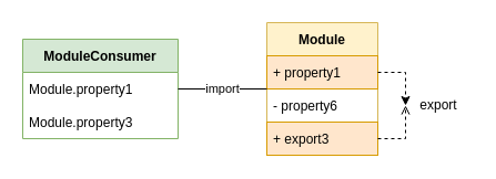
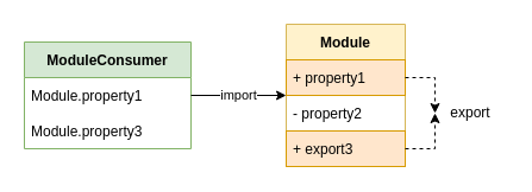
- <mxCell id="9" value="import" style="edgeStyle=orthogonalEdgeStyle;rounded=0;orthogonalLoop=1;jettySize=auto;html=1;exitX=1;exitY=0.5;exitDx=0;exitDy=0;entryX=0;entryY=0.5;entryDx=0;entryDy=0;endArrow=none;" edge="1" parent="1" source="7" target="2"><mxGeometry relative="1" as="geometry" /></mxCell>
+ <mxCell id="9" value="import" style="edgeStyle=orthogonalEdgeStyle;rounded=0;orthogonalLoop=1;jettySize=auto;html=1;exitX=1;exitY=0.5;exitDx=0;exitDy=0;entryX=0;entryY=0.5;entryDx=0;entryDy=0;" edge="1" parent="1" source="7" target="2"><mxGeometry relative="1" as="geometry" /></mxCell>
- <mxCell id="4" value="- property6" style="text;strokeColor=none;fillColor=none;align=left;verticalAlign=middle;spacingLeft=4;spacingRight=4;overflow=hidden;points=[[0,0.5],[1,0.5]];portConstraint=eastwest;rotatable=0;" vertex="1" parent="2"><mxGeometry y="60" width="100" height="30" as="geometry" /></mxCell>
+ <mxCell id="4" value="- property2" style="text;strokeColor=none;fillColor=none;align=left;verticalAlign=middle;spacingLeft=4;spacingRight=4;overflow=hidden;points=[[0,0.5],[1,0.5]];portConstraint=eastwest;rotatable=0;" vertex="1" parent="2"><mxGeometry y="60" width="100" height="30" as="geometry" /></mxCell>
- <mxCell id="12" style="edgeStyle=orthogonalEdgeStyle;rounded=0;orthogonalLoop=1;jettySize=auto;html=1;exitX=1;exitY=0.5;exitDx=0;exitDy=0;entryX=0;entryY=0.5;entryDx=0;entryDy=0;dashed=1;endArrow=open;" edge="1" parent="1" source="5" target="10"><mxGeometry relative="1" as="geometry" /></mxCell>
+ <mxCell id="12" style="edgeStyle=orthogonalEdgeStyle;rounded=0;orthogonalLoop=1;jettySize=auto;html=1;exitX=1;exitY=0.5;exitDx=0;exitDy=0;entryX=0;entryY=0.5;entryDx=0;entryDy=0;dashed=1;" edge="1" parent="1" source="5" target="10"><mxGeometry relative="1" as="geometry" /></mxCell>
